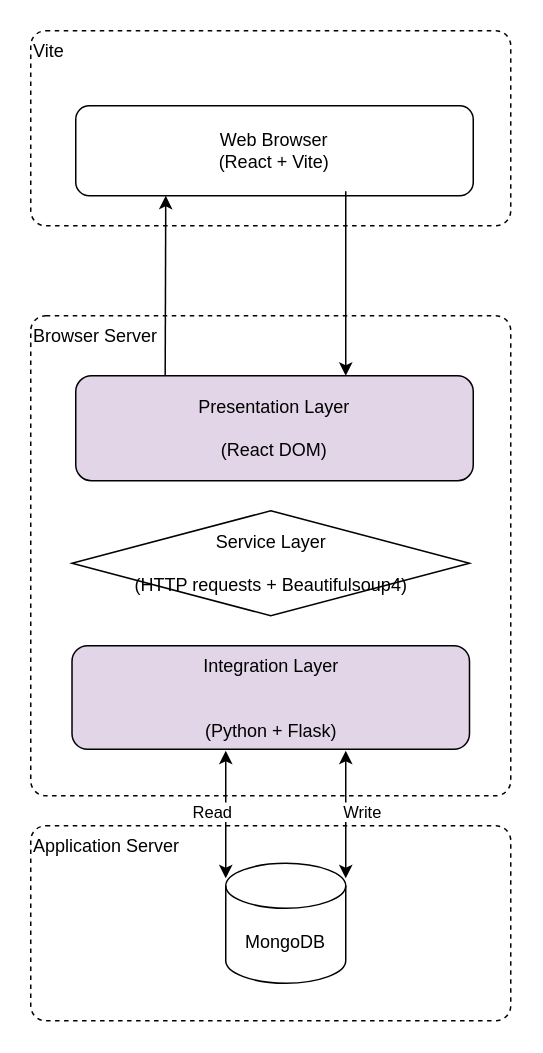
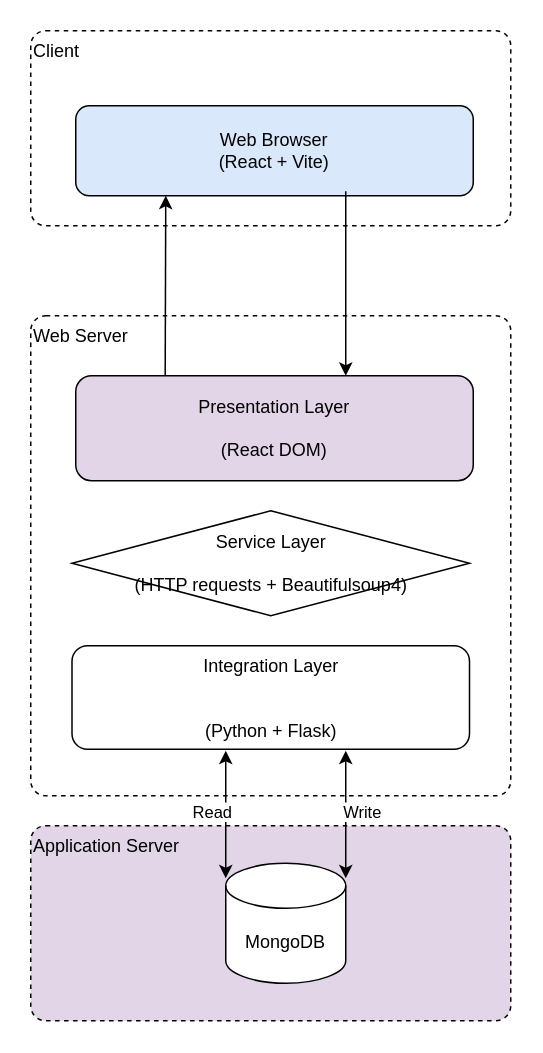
- <mxCell id="2" value="&lt;div align=&quot;left&quot;&gt;Vite&lt;/div&gt;" style="html=1;align=left;verticalAlign=top;rounded=1;absoluteArcSize=1;arcSize=20;dashed=1;whiteSpace=wrap;fillColor=default;" vertex="1" parent="1"><mxGeometry x="20" y="20" width="320" height="130" as="geometry" /></mxCell>
+ <mxCell id="2" value="&lt;div align=&quot;left&quot;&gt;Client&lt;/div&gt;" style="html=1;align=left;verticalAlign=top;rounded=1;absoluteArcSize=1;arcSize=20;dashed=1;whiteSpace=wrap;fillColor=default;" vertex="1" parent="1"><mxGeometry x="20" y="20" width="320" height="130" as="geometry" /></mxCell>
- <mxCell id="5" value="&lt;div&gt;Web Browser&lt;/div&gt;&lt;div&gt;(React + Vite)&lt;br&gt;&lt;/div&gt;" style="rounded=1;whiteSpace=wrap;html=1;" vertex="1" parent="1"><mxGeometry x="50" y="70" width="265" height="60" as="geometry" /></mxCell>
+ <mxCell id="5" value="&lt;div&gt;Web Browser&lt;/div&gt;&lt;div&gt;(React + Vite)&lt;br&gt;&lt;/div&gt;" style="rounded=1;whiteSpace=wrap;html=1;fillColor=#dae8fc;" vertex="1" parent="1"><mxGeometry x="50" y="70" width="265" height="60" as="geometry" /></mxCell>
- <mxCell id="3" value="&lt;div align=&quot;left&quot;&gt;Browser Server&lt;br&gt;&lt;/div&gt;" style="html=1;align=left;verticalAlign=top;rounded=1;absoluteArcSize=1;arcSize=20;dashed=1;whiteSpace=wrap;" vertex="1" parent="1"><mxGeometry x="20" y="210" width="320" height="320" as="geometry" /></mxCell>
+ <mxCell id="3" value="&lt;div align=&quot;left&quot;&gt;Web Server&lt;br&gt;&lt;/div&gt;" style="html=1;align=left;verticalAlign=top;rounded=1;absoluteArcSize=1;arcSize=20;dashed=1;whiteSpace=wrap;" vertex="1" parent="1"><mxGeometry x="20" y="210" width="320" height="320" as="geometry" /></mxCell>
- <mxCell id="7" value="&lt;div&gt;Integration Layer&lt;/div&gt;&lt;div&gt;&lt;br&gt;&lt;/div&gt;&lt;div&gt;&lt;br&gt;&lt;/div&gt;&lt;div&gt;(Python + Flask)&lt;/div&gt;" style="rounded=1;whiteSpace=wrap;html=1;fillColor=#e1d5e7;" vertex="1" parent="1"><mxGeometry x="47.5" y="430" width="265" height="69" as="geometry" /></mxCell>
+ <mxCell id="7" value="&lt;div&gt;Integration Layer&lt;/div&gt;&lt;div&gt;&lt;br&gt;&lt;/div&gt;&lt;div&gt;&lt;br&gt;&lt;/div&gt;&lt;div&gt;(Python + Flask)&lt;/div&gt;" style="rounded=1;whiteSpace=wrap;html=1;" vertex="1" parent="1"><mxGeometry x="47.5" y="430" width="265" height="69" as="geometry" /></mxCell>
- <mxCell id="4" value="&lt;div align=&quot;left&quot;&gt;Application Server&lt;br&gt;&lt;/div&gt;" style="html=1;align=left;verticalAlign=top;rounded=1;absoluteArcSize=1;arcSize=20;dashed=1;whiteSpace=wrap;" vertex="1" parent="1"><mxGeometry x="20" y="550" width="320" height="130" as="geometry" /></mxCell>
+ <mxCell id="4" value="&lt;div align=&quot;left&quot;&gt;Application Server&lt;br&gt;&lt;/div&gt;" style="html=1;align=left;verticalAlign=top;rounded=1;absoluteArcSize=1;arcSize=20;dashed=1;whiteSpace=wrap;fillColor=#e1d5e7;" vertex="1" parent="1"><mxGeometry x="20" y="550" width="320" height="130" as="geometry" /></mxCell>
